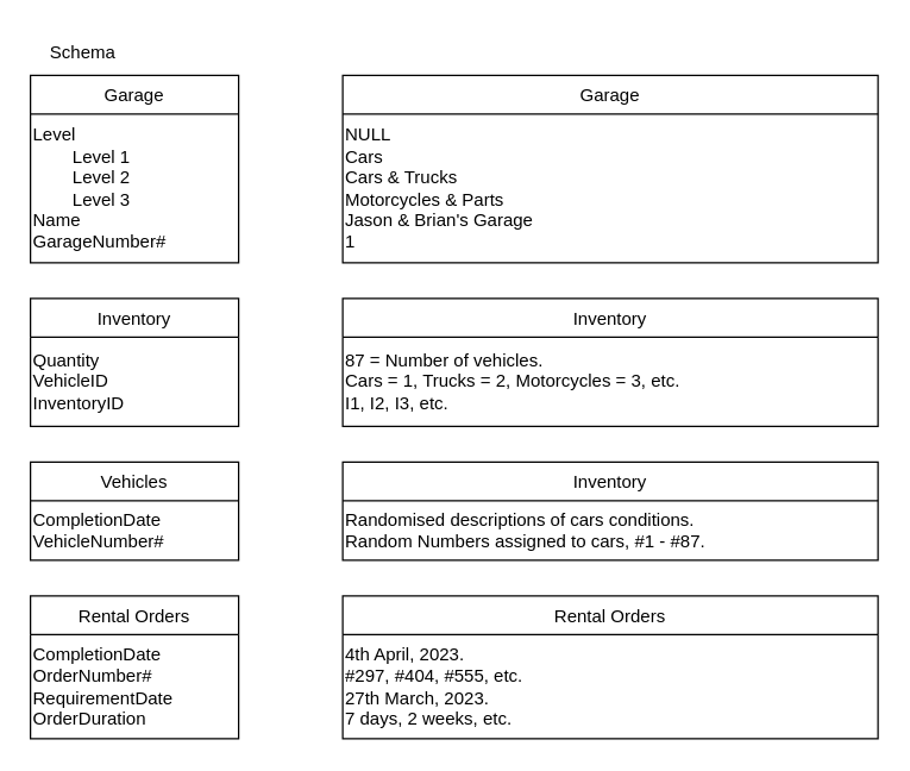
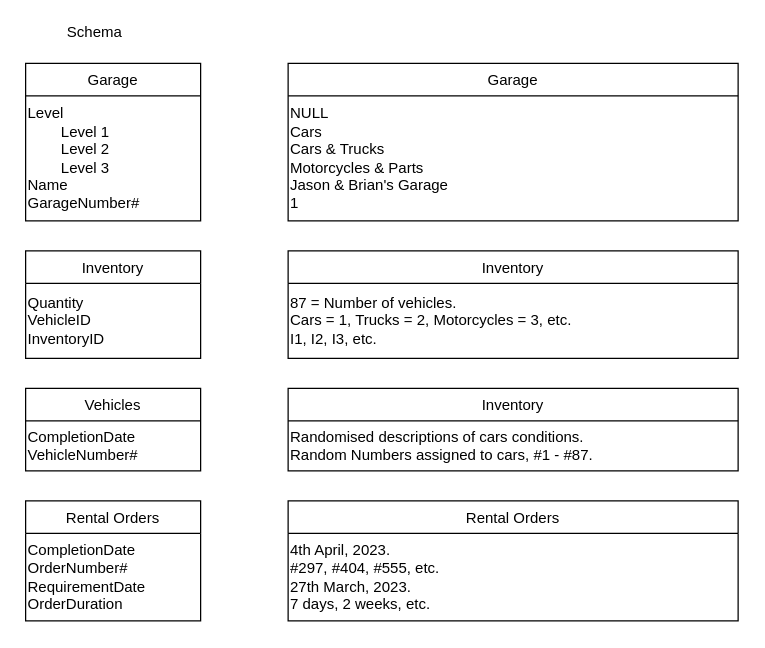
- <mxCell id="10" value="Schema" style="text;html=1;align=center;verticalAlign=middle;resizable=0;points=[];autosize=1;strokeColor=none;fillColor=none;" parent="1" vertex="1"><mxGeometry x="20" y="20" width="70" height="30" as="geometry" /></mxCell>
+ <mxCell id="10" value="Schema" style="text;html=1;align=center;verticalAlign=middle;resizable=0;points=[];autosize=1;strokeColor=none;fillColor=none;" parent="1" vertex="1"><mxGeometry x="40" y="10" width="70" height="30" as="geometry" /></mxCell>
